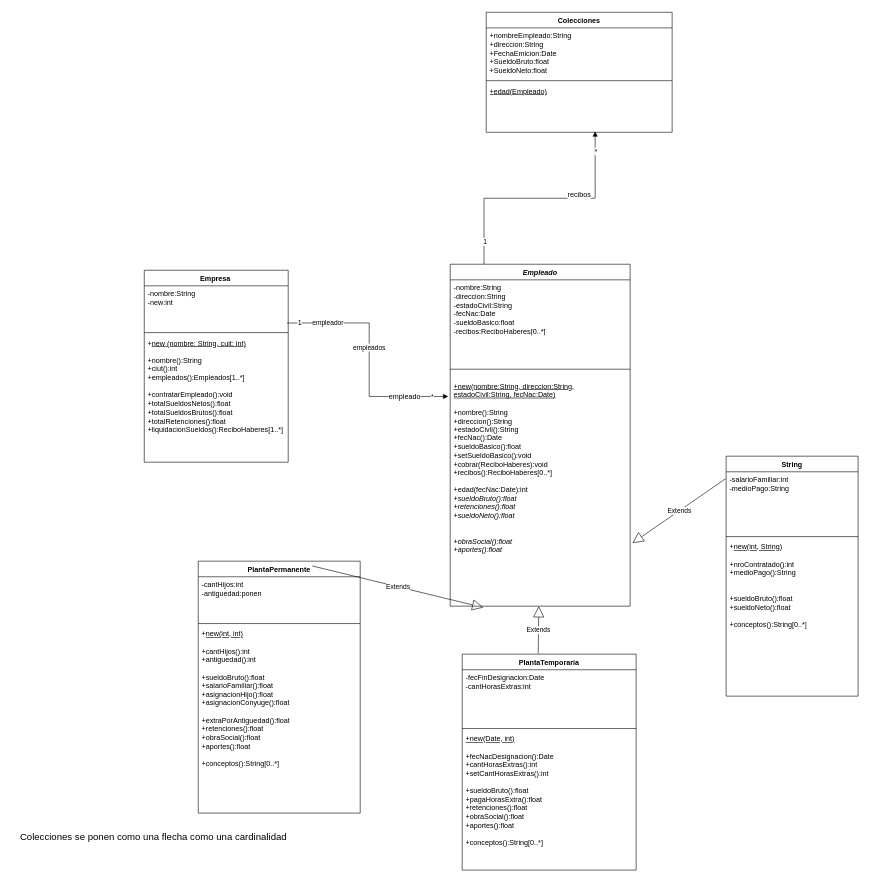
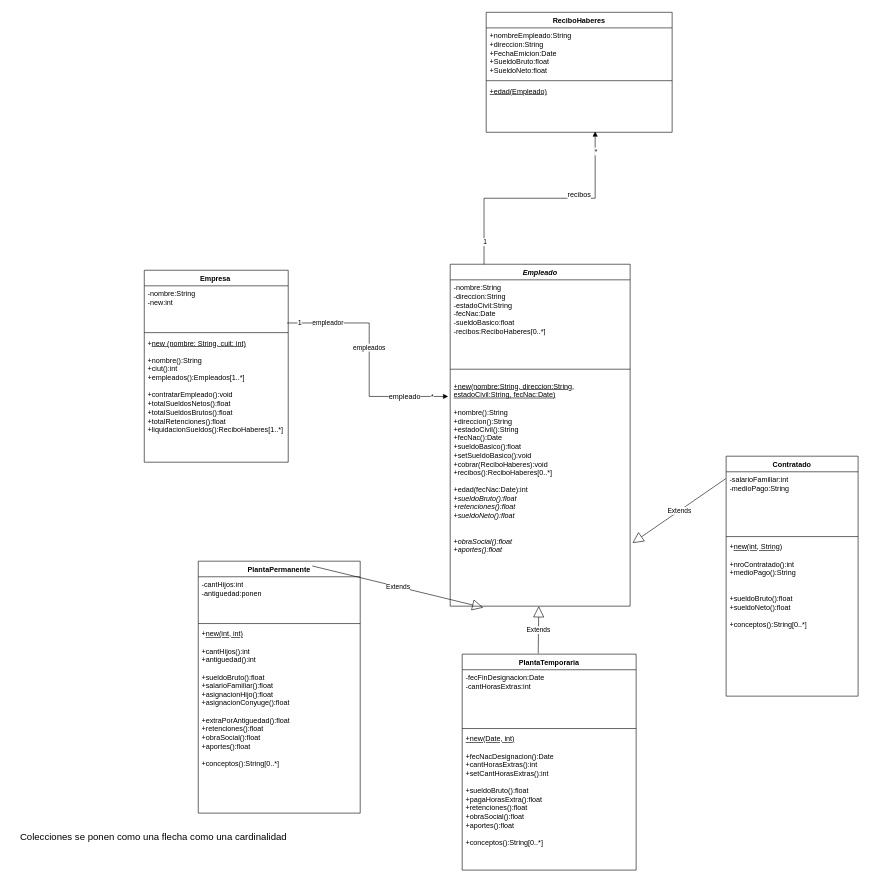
- <mxCell id="35" value="Colecciones" style="swimlane;fontStyle=1;align=center;verticalAlign=top;childLayout=stackLayout;horizontal=1;startSize=26;horizontalStack=0;resizeParent=1;resizeParentMax=0;resizeLast=0;collapsible=1;marginBottom=0;whiteSpace=wrap;html=1;" parent="1" vertex="1"><mxGeometry x="810" y="20" width="310" height="200" as="geometry" /></mxCell>
+ <mxCell id="35" value="ReciboHaberes" style="swimlane;fontStyle=1;align=center;verticalAlign=top;childLayout=stackLayout;horizontal=1;startSize=26;horizontalStack=0;resizeParent=1;resizeParentMax=0;resizeLast=0;collapsible=1;marginBottom=0;whiteSpace=wrap;html=1;" parent="1" vertex="1"><mxGeometry x="810" y="20" width="310" height="200" as="geometry" /></mxCell>
- <mxCell id="23" value="String" style="swimlane;fontStyle=1;align=center;verticalAlign=top;childLayout=stackLayout;horizontal=1;startSize=26;horizontalStack=0;resizeParent=1;resizeParentMax=0;resizeLast=0;collapsible=1;marginBottom=0;whiteSpace=wrap;html=1;" parent="1" vertex="1"><mxGeometry x="1210" y="760" width="220" height="400" as="geometry" /></mxCell>
+ <mxCell id="23" value="Contratado" style="swimlane;fontStyle=1;align=center;verticalAlign=top;childLayout=stackLayout;horizontal=1;startSize=26;horizontalStack=0;resizeParent=1;resizeParentMax=0;resizeLast=0;collapsible=1;marginBottom=0;whiteSpace=wrap;html=1;" parent="1" vertex="1"><mxGeometry x="1210" y="760" width="220" height="400" as="geometry" /></mxCell>
